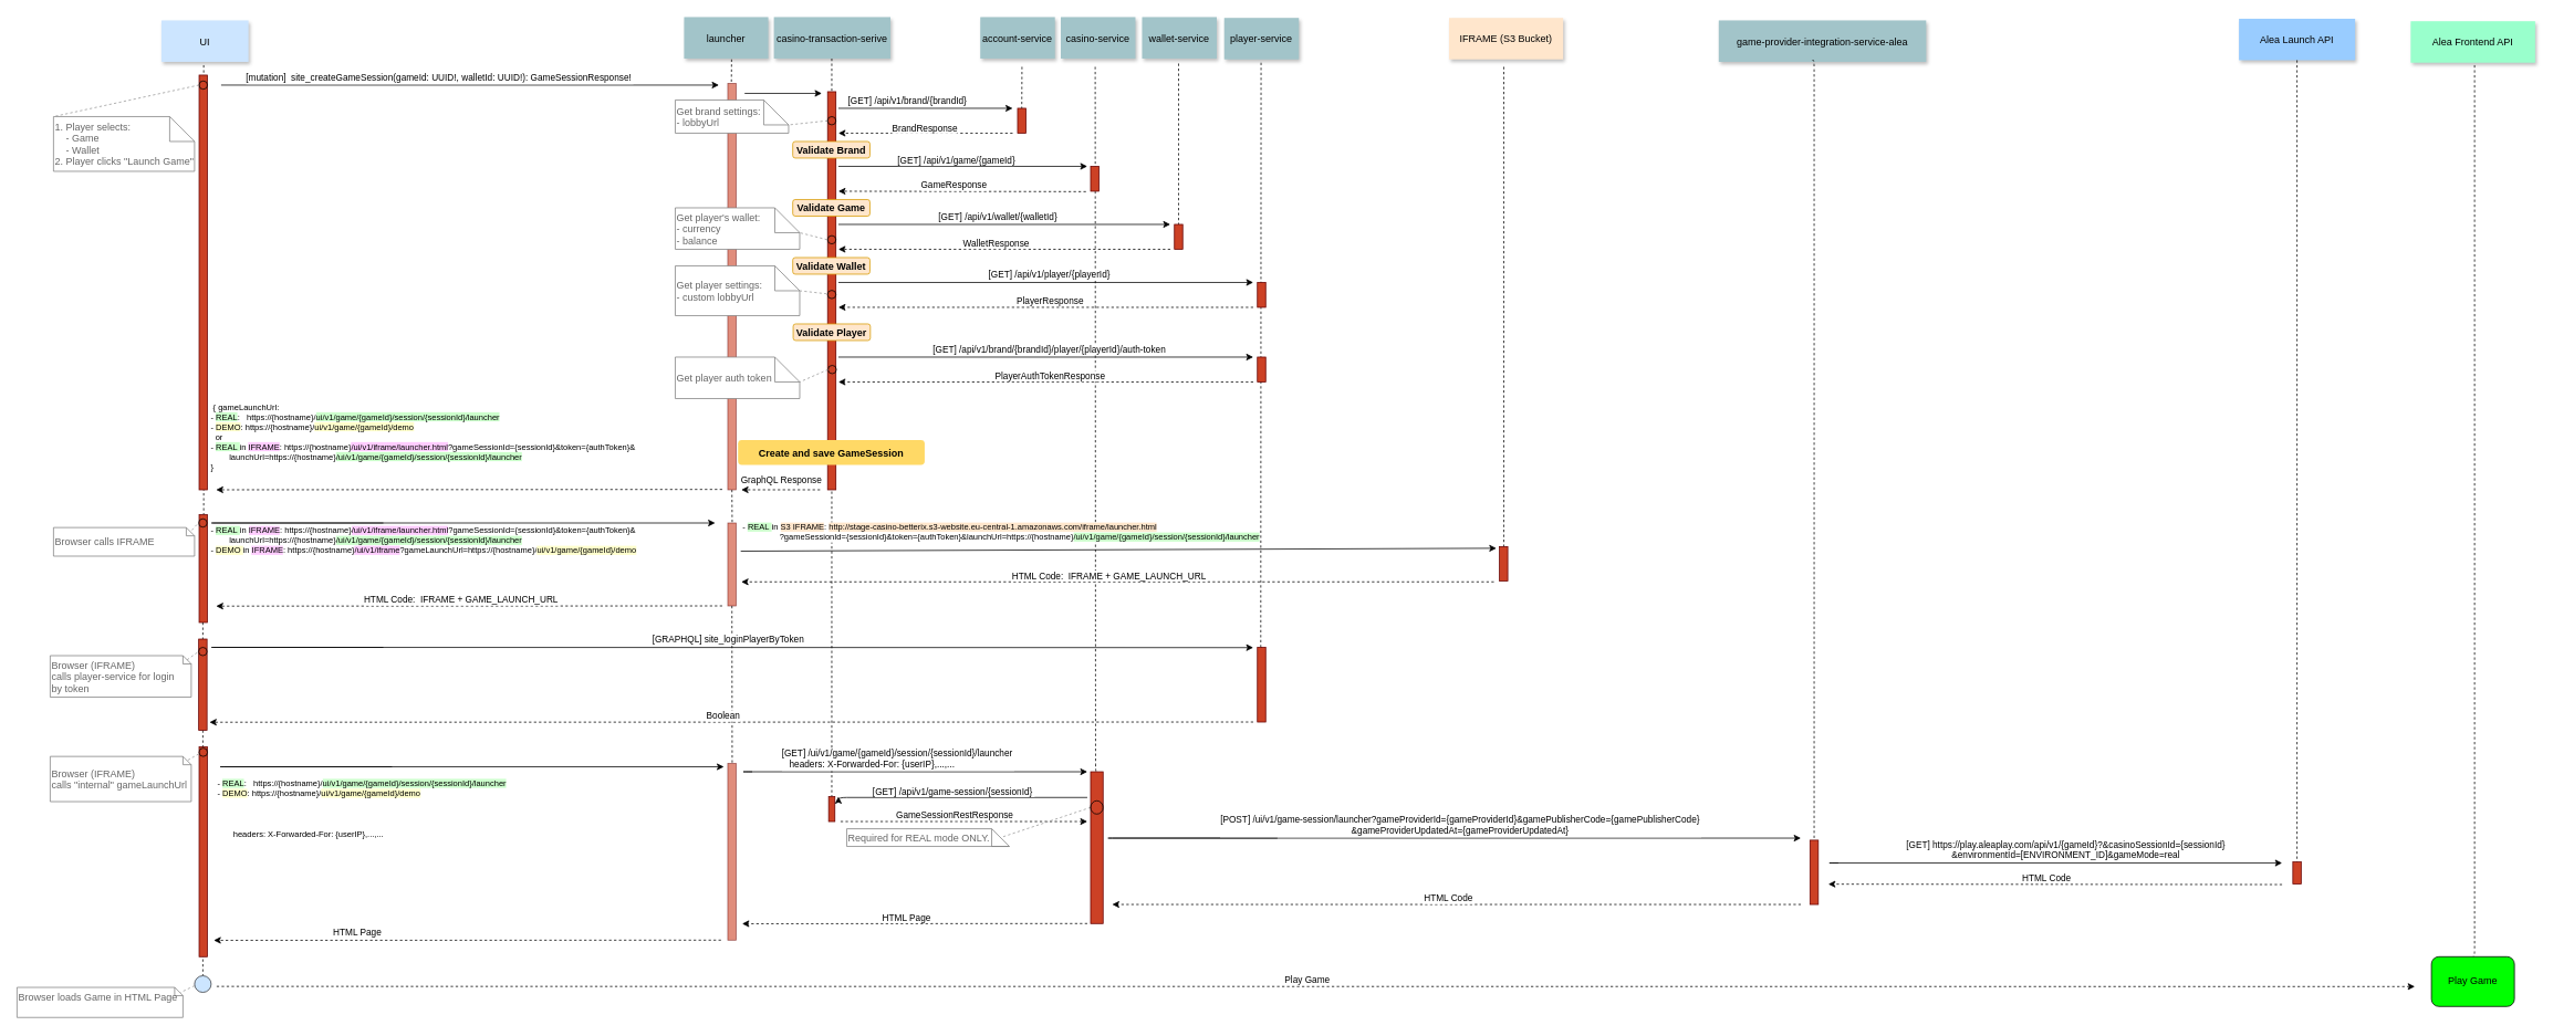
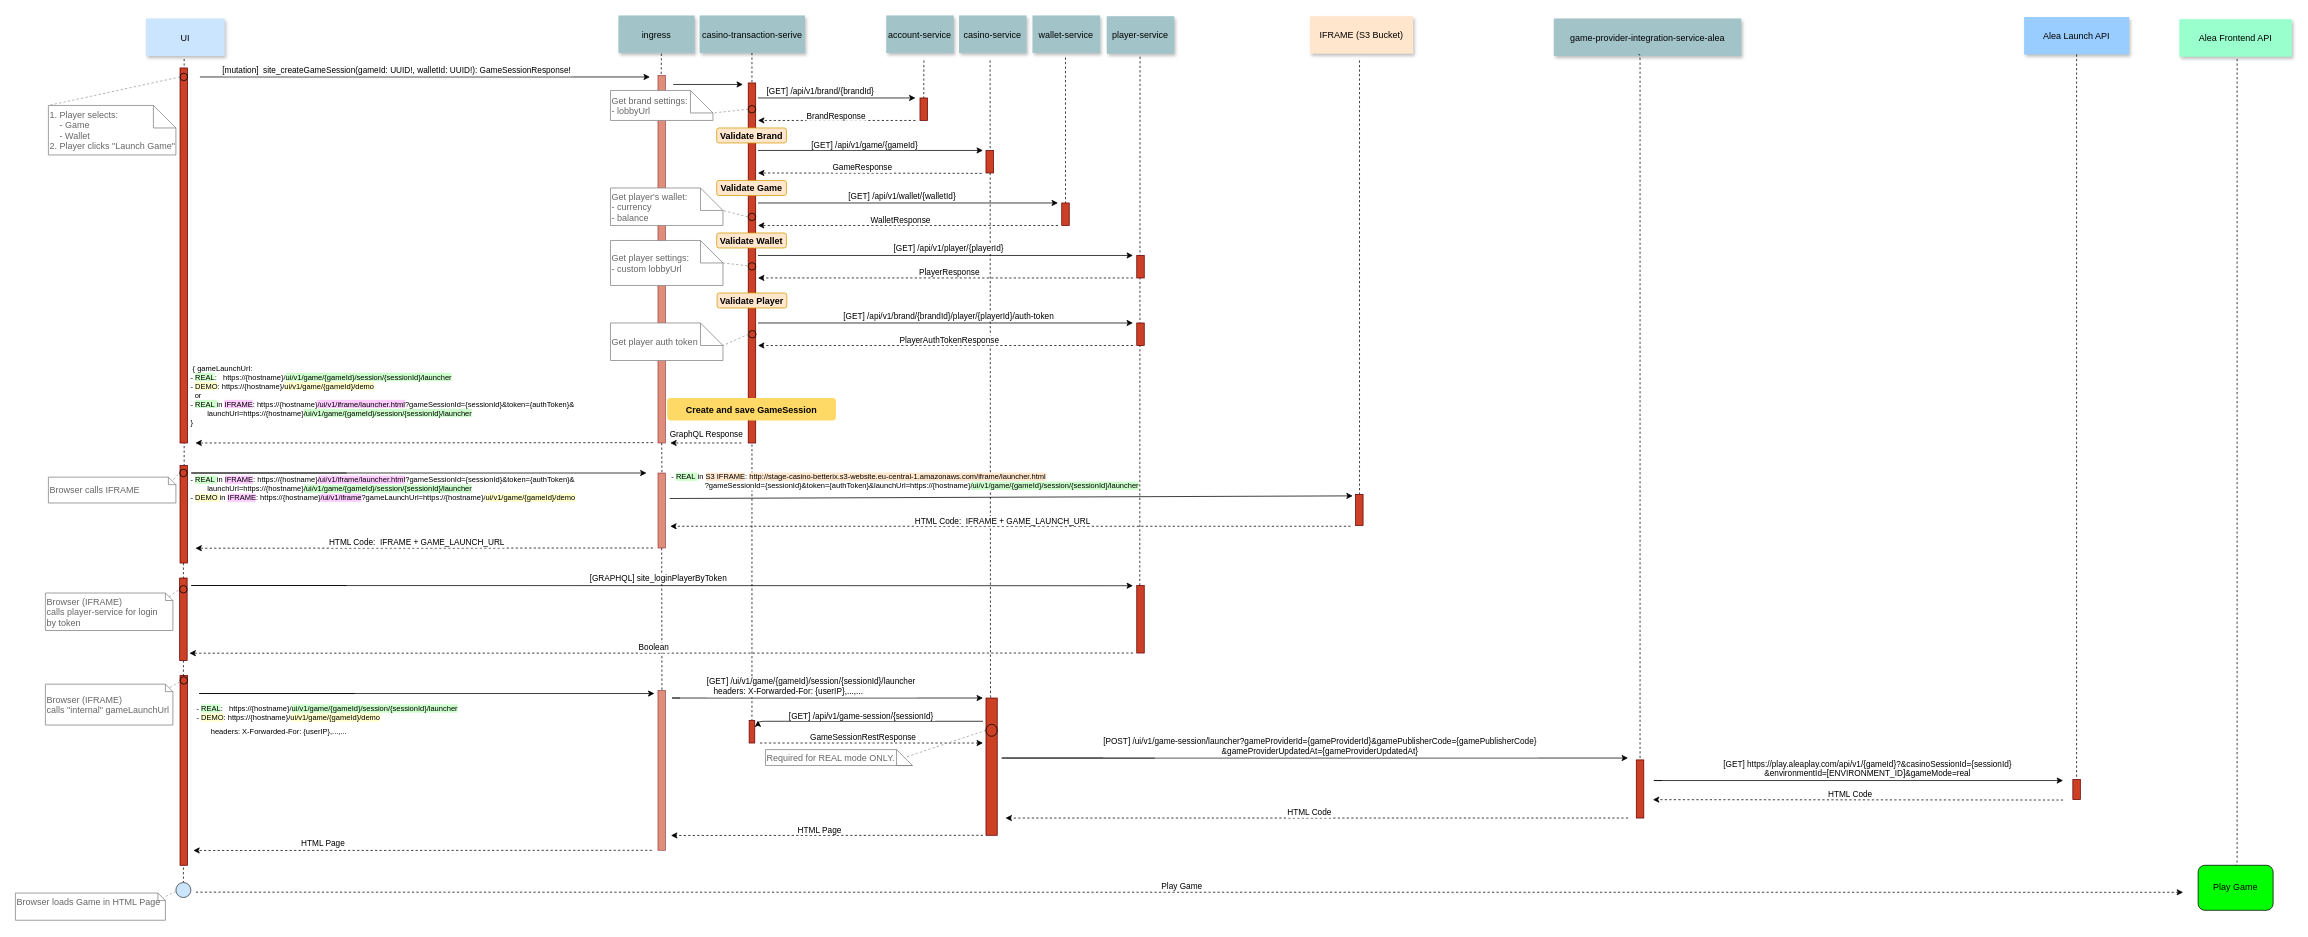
- <mxCell id="63" value="launcher" style="shadow=1;fillColor=#A2C4C9;strokeColor=none" parent="1" vertex="1"><mxGeometry x="824" y="20" width="101.5" height="50" as="geometry" /></mxCell>
+ <mxCell id="63" value="ingress" style="shadow=1;fillColor=#A2C4C9;strokeColor=none" parent="1" vertex="1"><mxGeometry x="824" y="20" width="101.5" height="50" as="geometry" /></mxCell>
- <mxCell id="92" value="&lt;span style=&quot;color: rgb(0, 0, 0); font-family: Helvetica; font-size: 10px; font-style: normal; font-variant-ligatures: normal; font-variant-caps: normal; font-weight: 400; letter-spacing: normal; orphans: 2; text-align: left; text-indent: 0px; text-transform: none; widows: 2; word-spacing: 0px; -webkit-text-stroke-width: 0px; background-color: rgb(255, 255, 255); text-decoration-thickness: initial; text-decoration-style: initial; text-decoration-color: initial; float: none; display: inline !important;&quot;&gt;headers: X-Forwarded-For: {userIP},...,...&lt;/span&gt;" style="text;whiteSpace=wrap;html=1;" parent="1" vertex="1"><mxGeometry x="279" y="991" width="210" height="20" as="geometry" /></mxCell>
+ <mxCell id="92" value="&lt;span style=&quot;color: rgb(0, 0, 0); font-family: Helvetica; font-size: 10px; font-style: normal; font-variant-ligatures: normal; font-variant-caps: normal; font-weight: 400; letter-spacing: normal; orphans: 2; text-align: left; text-indent: 0px; text-transform: none; widows: 2; word-spacing: 0px; -webkit-text-stroke-width: 0px; background-color: rgb(255, 255, 255); text-decoration-thickness: initial; text-decoration-style: initial; text-decoration-color: initial; float: none; display: inline !important;&quot;&gt;headers: X-Forwarded-For: {userIP},...,...&lt;/span&gt;" style="text;whiteSpace=wrap;html=1;" parent="1" vertex="1"><mxGeometry x="279" y="961" width="210" height="20" as="geometry" /></mxCell>
